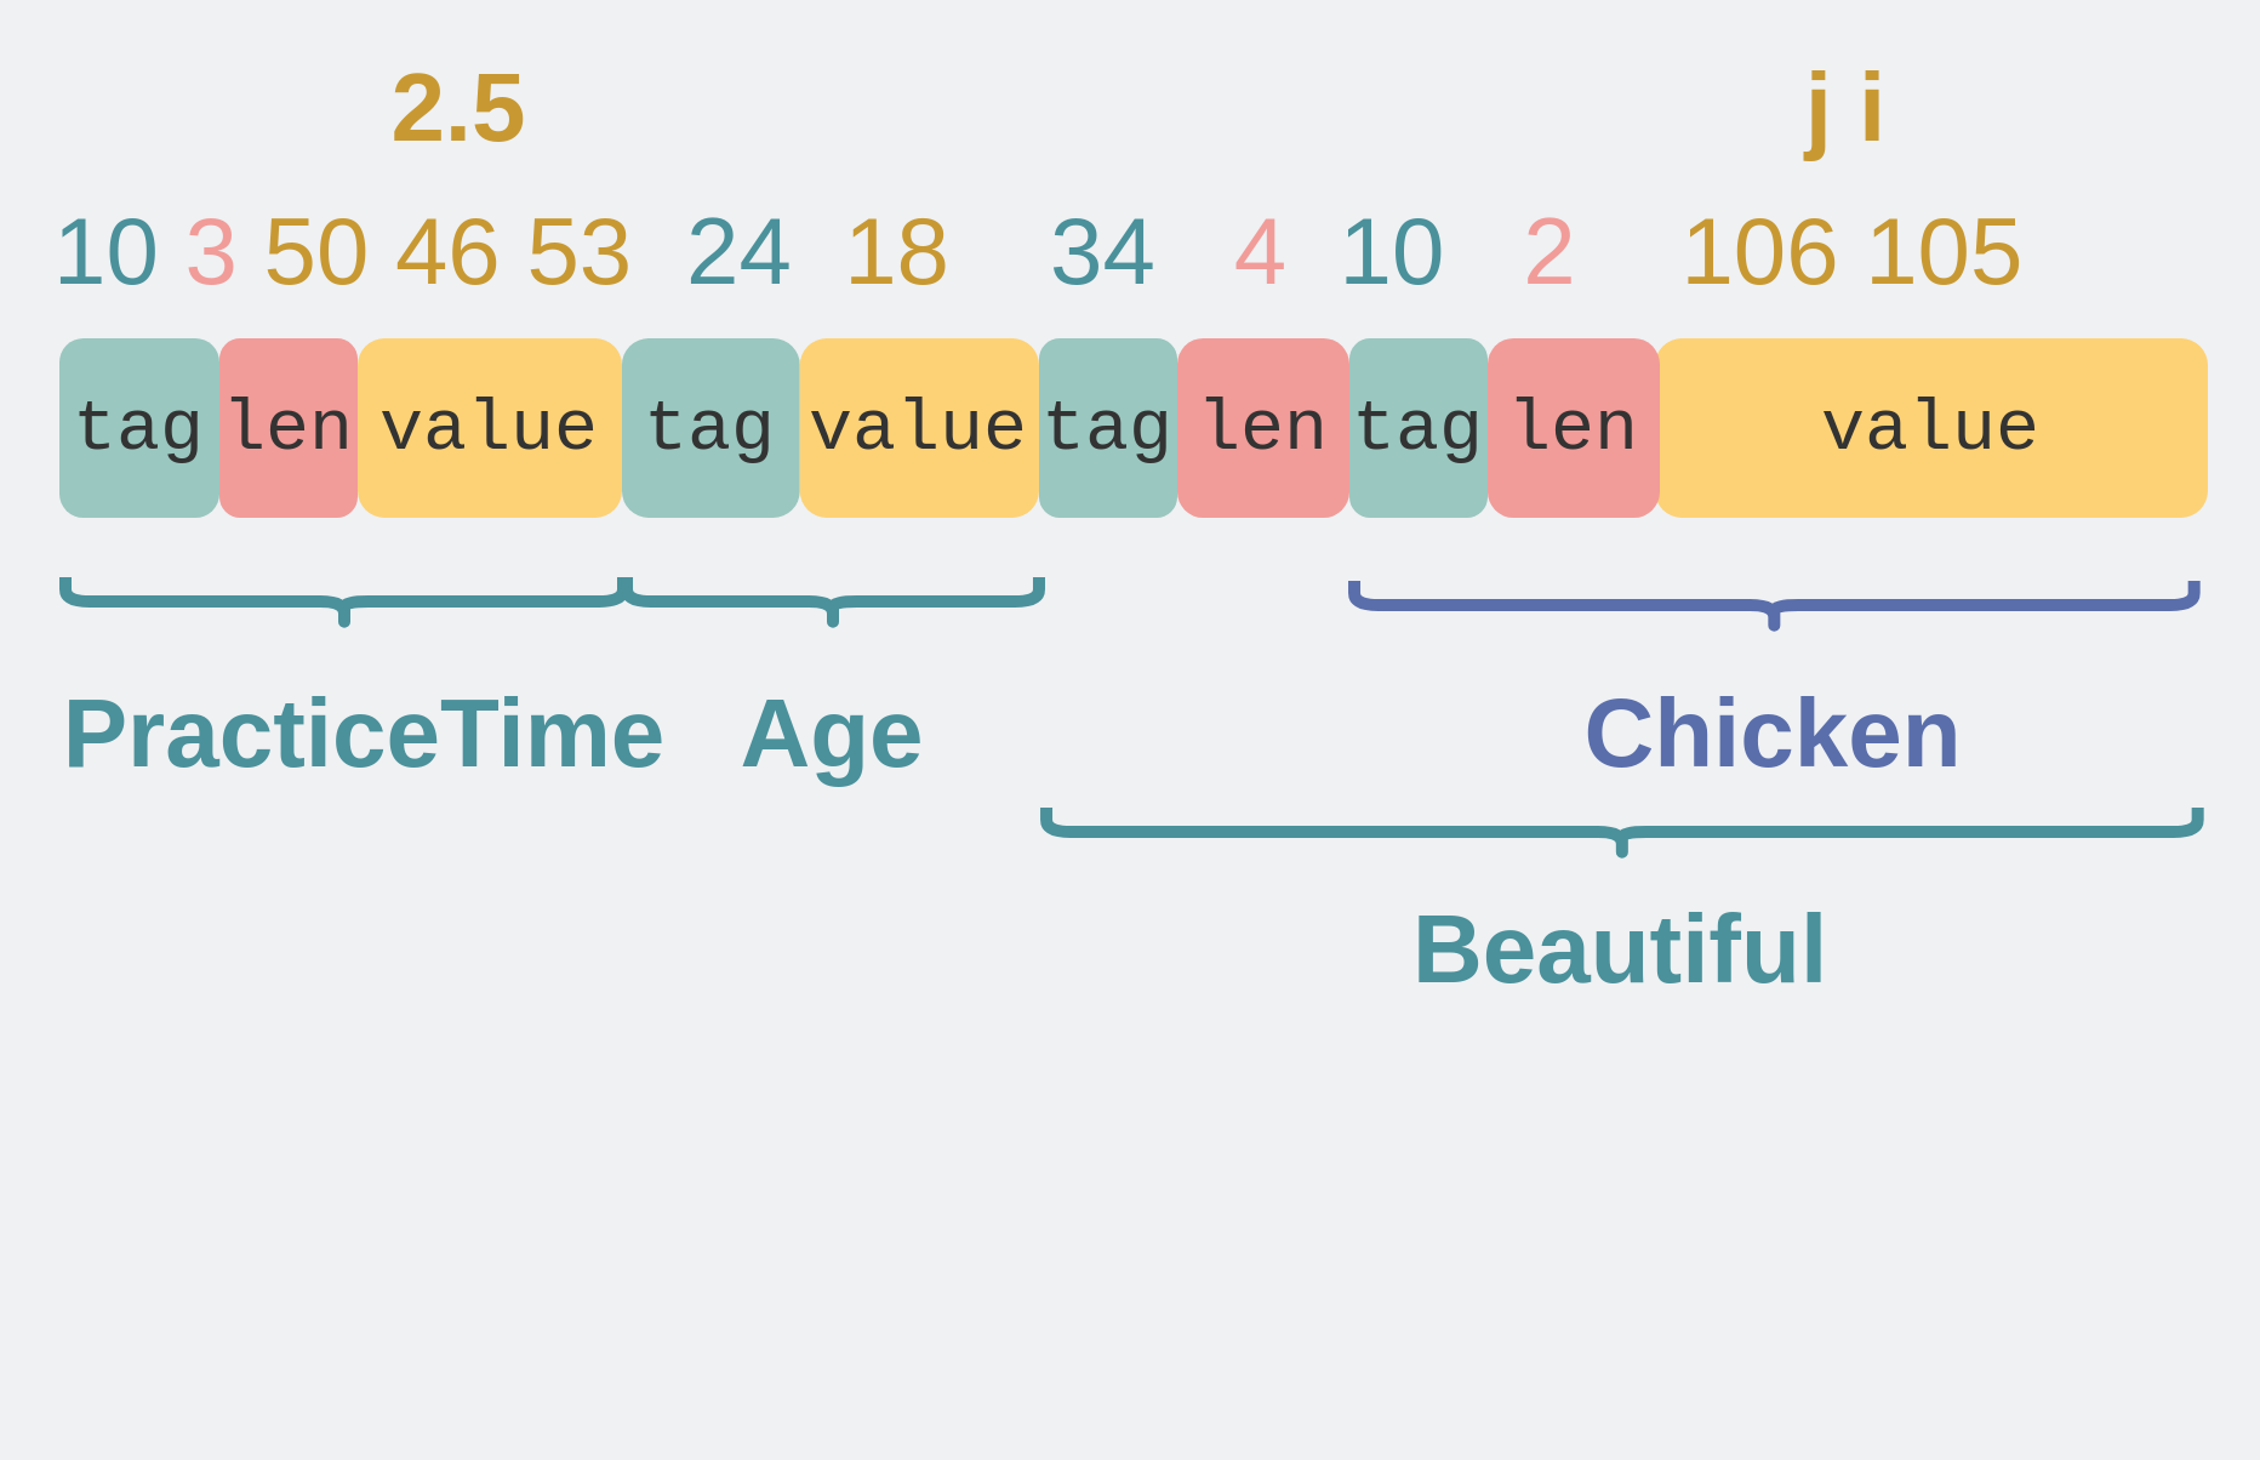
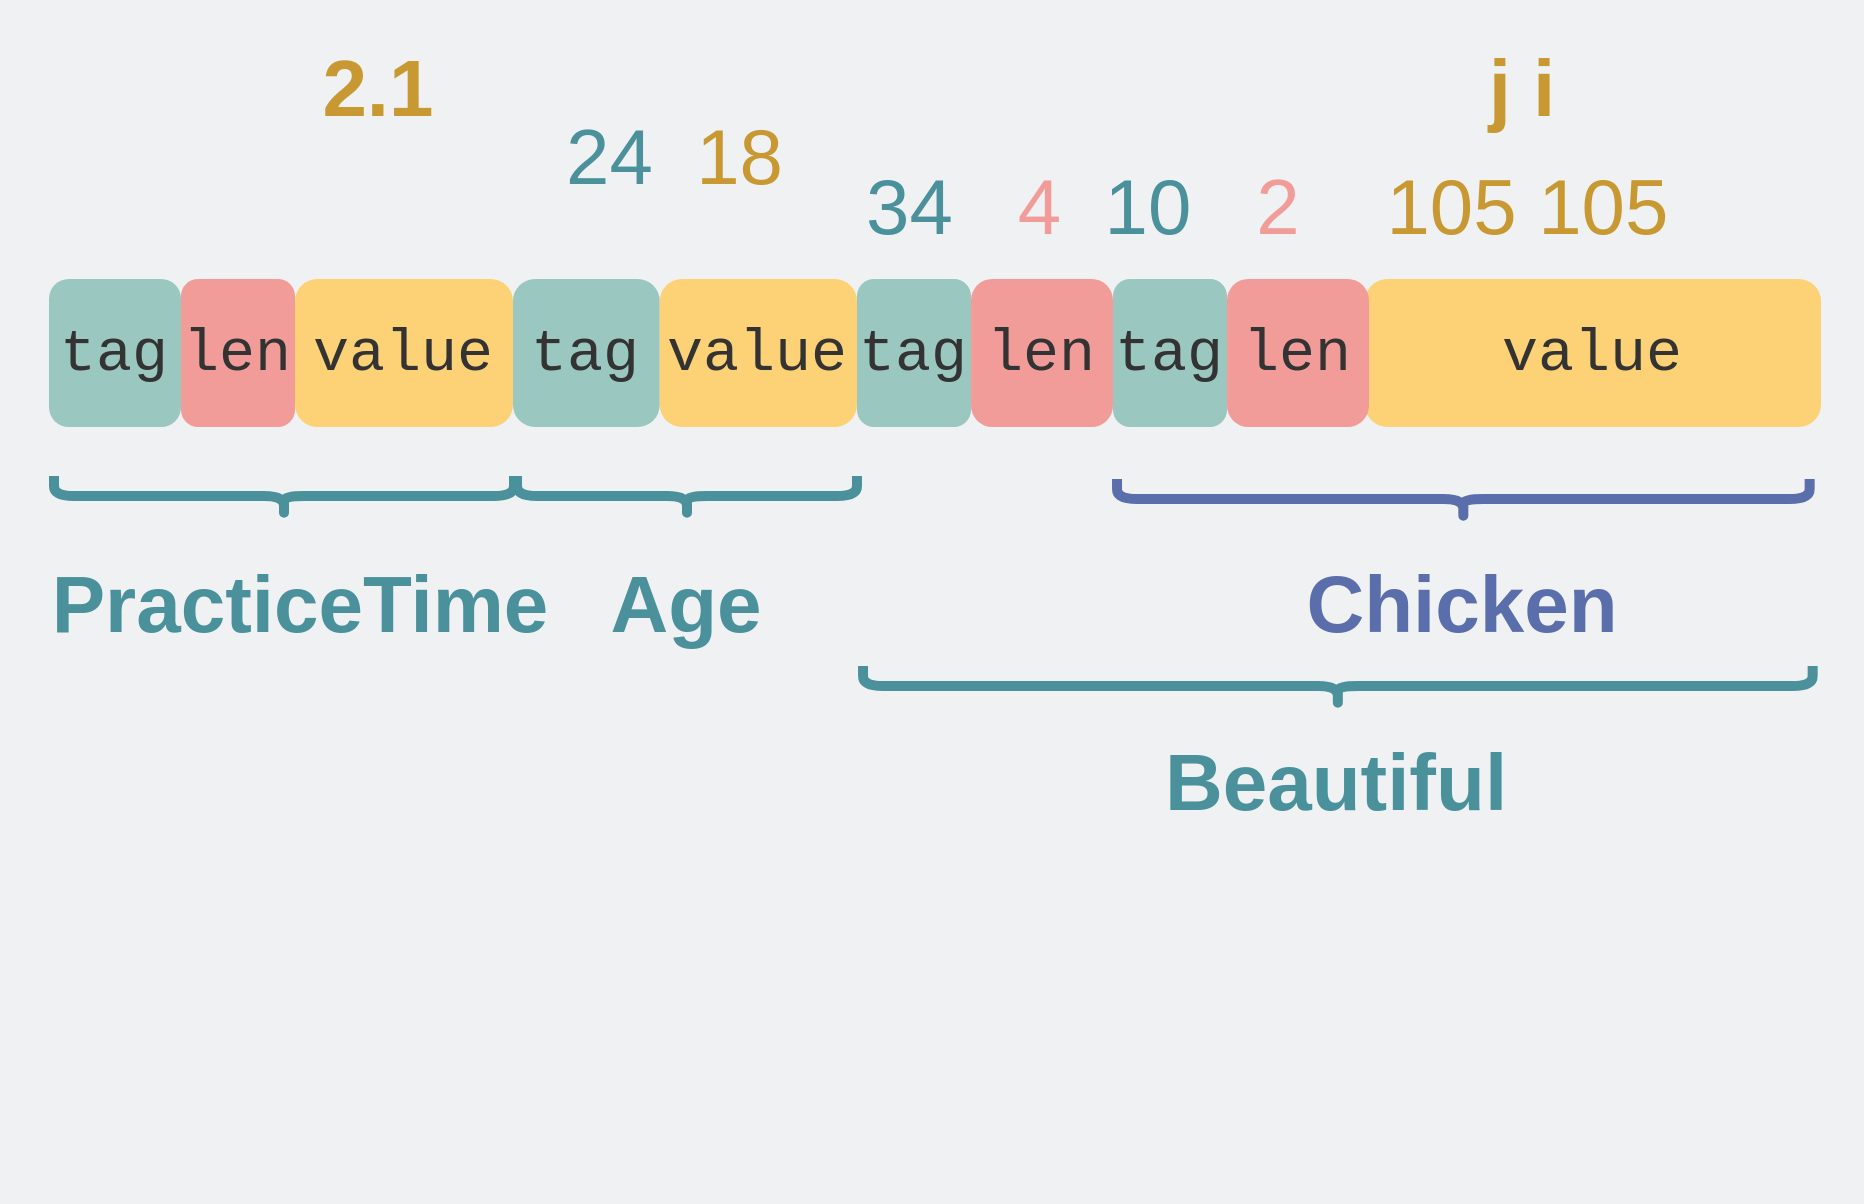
- <mxCell id="13" value="&lt;font color=&quot;#c89932&quot; size=&quot;1&quot; style=&quot;&quot;&gt;&lt;b style=&quot;font-size: 40px;&quot;&gt;2.5&lt;/b&gt;&lt;/font&gt;" style="text;html=1;strokeColor=none;fillColor=none;align=center;verticalAlign=middle;whiteSpace=wrap;rounded=0;" parent="1" vertex="1"><mxGeometry x="112" y="20" width="154" height="46" as="geometry" /></mxCell>
+ <mxCell id="13" value="&lt;font color=&quot;#c89932&quot; size=&quot;1&quot; style=&quot;&quot;&gt;&lt;b style=&quot;font-size: 40px;&quot;&gt;2.1&lt;/b&gt;&lt;/font&gt;" style="text;html=1;strokeColor=none;fillColor=none;align=center;verticalAlign=middle;whiteSpace=wrap;rounded=0;" parent="1" vertex="1"><mxGeometry x="112" y="20" width="154" height="46" as="geometry" /></mxCell>
- <mxCell id="7" value="&lt;div style=&quot;&quot;&gt;&lt;font style=&quot;font-size: 39px; background-color: initial;&quot; color=&quot;#4a919b&quot;&gt;10&amp;nbsp;&lt;/font&gt;&lt;font style=&quot;font-size: 39px; background-color: initial;&quot; color=&quot;#f19c99&quot;&gt;3&lt;/font&gt;&lt;font color=&quot;#4a919b&quot; style=&quot;font-size: 39px; background-color: initial;&quot;&gt;&amp;nbsp;&lt;/font&gt;&lt;font style=&quot;font-size: 39px; background-color: initial;&quot; color=&quot;#c89932&quot;&gt;50 46 53&lt;/font&gt;&lt;/div&gt;" style="text;html=1;strokeColor=none;fillColor=none;align=left;verticalAlign=middle;whiteSpace=wrap;rounded=0;" parent="1" vertex="1"><mxGeometry x="20" y="78.5" width="243" height="50" as="geometry" /></mxCell>
- <mxCell id="8" value="&lt;div style=&quot;&quot;&gt;&lt;font style=&quot;font-size: 39px; background-color: initial;&quot; color=&quot;#4a919b&quot;&gt;24&amp;nbsp;&amp;nbsp;&lt;/font&gt;&lt;font style=&quot;font-size: 39px; background-color: initial;&quot; color=&quot;#c89932&quot;&gt;18&lt;/font&gt;&lt;/div&gt;" style="text;html=1;strokeColor=none;fillColor=none;align=left;verticalAlign=middle;whiteSpace=wrap;rounded=0;" parent="1" vertex="1"><mxGeometry x="281" y="78.5" width="124" height="50" as="geometry" /></mxCell>
+ <mxCell id="8" value="&lt;div style=&quot;&quot;&gt;&lt;font style=&quot;font-size: 39px; background-color: initial;&quot; color=&quot;#4a919b&quot;&gt;24&amp;nbsp;&amp;nbsp;&lt;/font&gt;&lt;font style=&quot;font-size: 39px; background-color: initial;&quot; color=&quot;#c89932&quot;&gt;18&lt;/font&gt;&lt;/div&gt;" style="text;html=1;strokeColor=none;fillColor=none;align=left;verticalAlign=middle;whiteSpace=wrap;rounded=0;" parent="1" vertex="1"><mxGeometry x="281" y="53.5" width="124" height="50" as="geometry" /></mxCell>
- <mxCell id="17" value="&lt;div style=&quot;&quot;&gt;&lt;font style=&quot;font-size: 39px;&quot; color=&quot;#4a919b&quot;&gt;34&amp;nbsp; &amp;nbsp;&lt;/font&gt;&lt;font color=&quot;#f19c99&quot; style=&quot;font-size: 39px;&quot;&gt;4&lt;/font&gt;&lt;font style=&quot;font-size: 39px;&quot; color=&quot;#4a919b&quot;&gt;&amp;nbsp; 10&amp;nbsp; &amp;nbsp;&lt;/font&gt;&lt;font color=&quot;#f19c99&quot; style=&quot;font-size: 39px;&quot;&gt;2&lt;/font&gt;&lt;font style=&quot;font-size: 39px;&quot; color=&quot;#4a919b&quot;&gt;&amp;nbsp; &amp;nbsp;&amp;nbsp;&lt;/font&gt;&lt;font color=&quot;#c89932&quot; style=&quot;font-size: 39px;&quot;&gt;106 105&lt;/font&gt;&lt;br&gt;&lt;/div&gt;" style="text;html=1;strokeColor=none;fillColor=none;align=left;verticalAlign=middle;whiteSpace=wrap;rounded=0;" vertex="1" parent="1"><mxGeometry x="431" y="43" width="450" height="121" as="geometry" /></mxCell>
+ <mxCell id="17" value="&lt;div style=&quot;&quot;&gt;&lt;font style=&quot;font-size: 39px;&quot; color=&quot;#4a919b&quot;&gt;34&amp;nbsp; &amp;nbsp;&lt;/font&gt;&lt;font color=&quot;#f19c99&quot; style=&quot;font-size: 39px;&quot;&gt;4&lt;/font&gt;&lt;font style=&quot;font-size: 39px;&quot; color=&quot;#4a919b&quot;&gt;&amp;nbsp; 10&amp;nbsp; &amp;nbsp;&lt;/font&gt;&lt;font color=&quot;#f19c99&quot; style=&quot;font-size: 39px;&quot;&gt;2&lt;/font&gt;&lt;font style=&quot;font-size: 39px;&quot; color=&quot;#4a919b&quot;&gt;&amp;nbsp; &amp;nbsp;&amp;nbsp;&lt;/font&gt;&lt;font color=&quot;#c89932&quot; style=&quot;font-size: 39px;&quot;&gt;105 105&lt;/font&gt;&lt;br&gt;&lt;/div&gt;" style="text;html=1;strokeColor=none;fillColor=none;align=left;verticalAlign=middle;whiteSpace=wrap;rounded=0;" vertex="1" parent="1"><mxGeometry x="431" y="43" width="450" height="121" as="geometry" /></mxCell>
